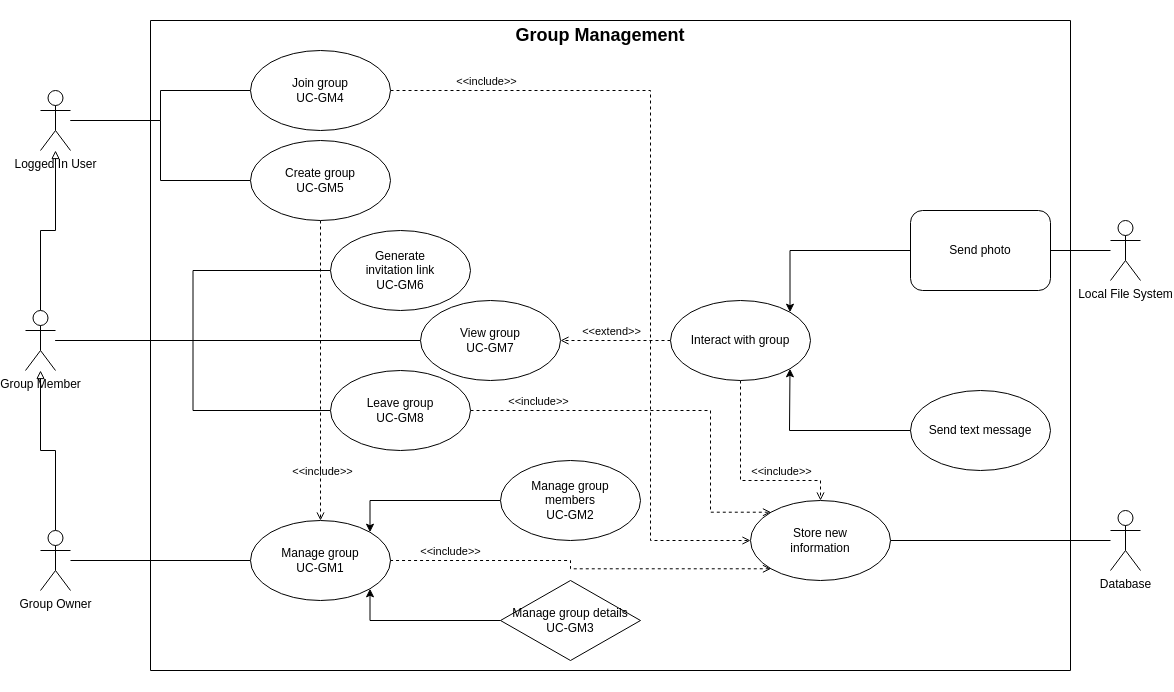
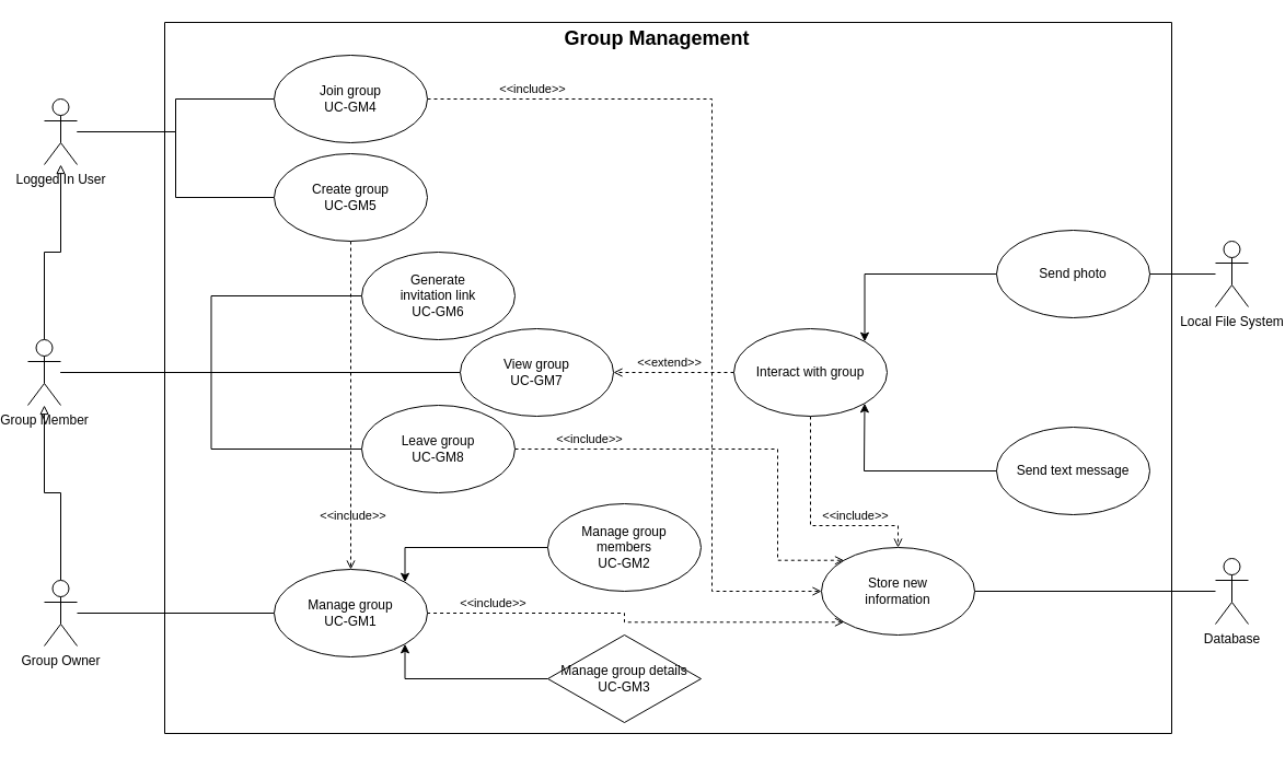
- <mxCell id="42" value="Send photo" style="whiteSpace=wrap;html=1;fillColor=default;rounded=1;" parent="41" vertex="1"><mxGeometry x="760" y="190" width="140" height="80" as="geometry" /></mxCell>
+ <mxCell id="42" value="Send photo" style="ellipse;whiteSpace=wrap;html=1;fillColor=default;" parent="41" vertex="1"><mxGeometry x="760" y="190" width="140" height="80" as="geometry" /></mxCell>
